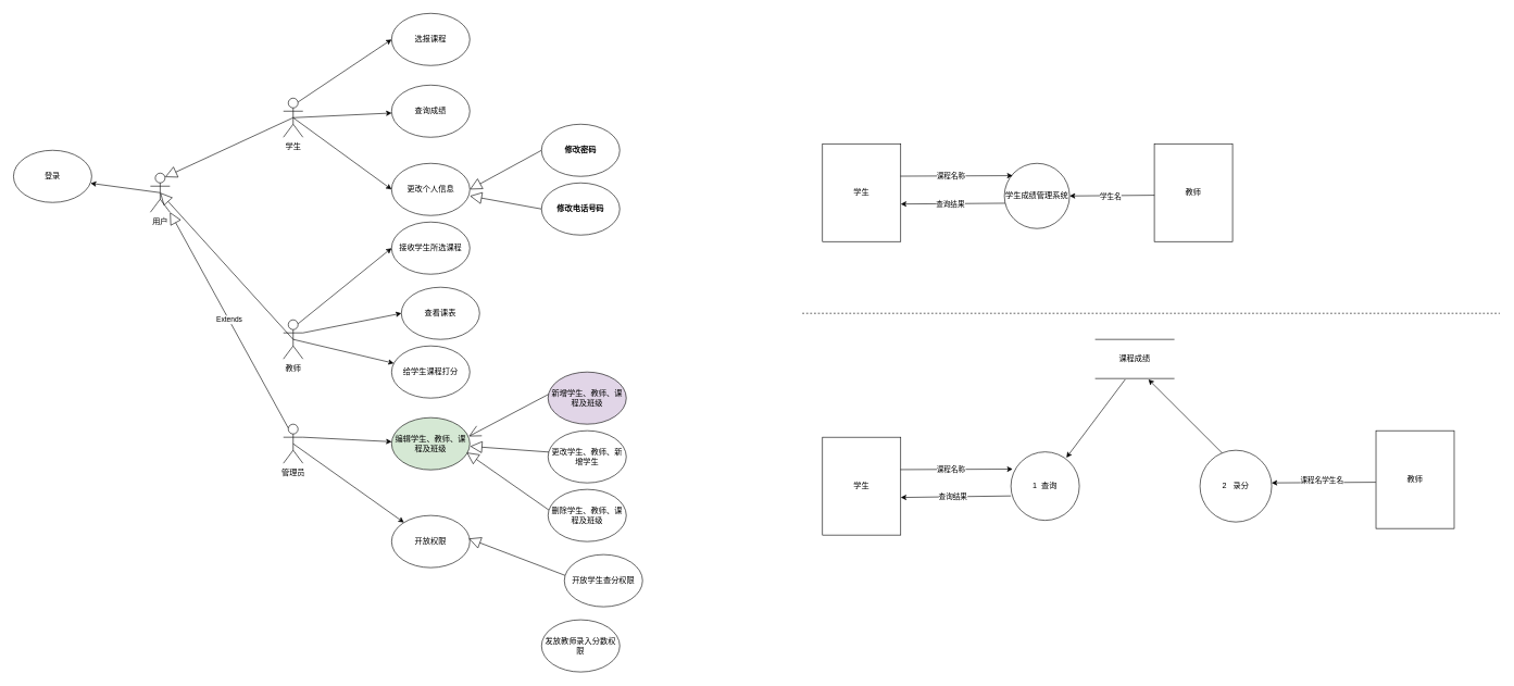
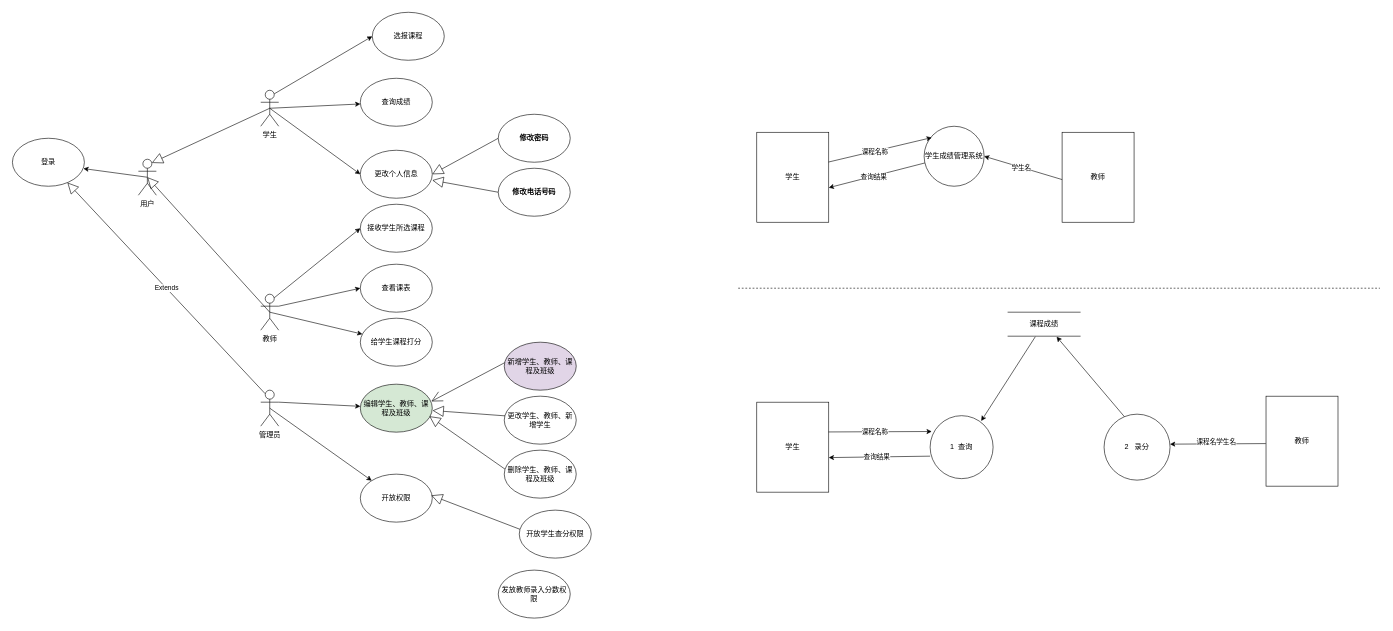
- <mxCell id="8" value="选报课程" style="ellipse;whiteSpace=wrap;html=1;" vertex="1" parent="1"><mxGeometry x="600" y="20" width="120" height="80" as="geometry" /></mxCell>
+ <mxCell id="8" value="选报课程" style="ellipse;whiteSpace=wrap;html=1;" vertex="1" parent="1"><mxGeometry x="620" y="20" width="120" height="80" as="geometry" /></mxCell>
- <mxCell id="43" value="学生成绩管理系统" style="ellipse;whiteSpace=wrap;html=1;aspect=fixed;" vertex="1" parent="1"><mxGeometry x="1540" y="250" width="100" height="100" as="geometry" /></mxCell>
+ <mxCell id="43" value="学生成绩管理系统" style="ellipse;whiteSpace=wrap;html=1;aspect=fixed;" vertex="1" parent="1"><mxGeometry x="1540" y="210" width="100" height="100" as="geometry" /></mxCell>
- <mxCell id="41" value="查看课表" style="ellipse;whiteSpace=wrap;html=1;" vertex="1" parent="1"><mxGeometry x="615" y="440" width="120" height="80" as="geometry" /></mxCell>
+ <mxCell id="41" value="查看课表" style="ellipse;whiteSpace=wrap;html=1;" vertex="1" parent="1"><mxGeometry x="600" y="440" width="120" height="80" as="geometry" /></mxCell>
- <mxCell id="24" value="Extends" style="endArrow=block;endSize=16;endFill=0;html=1;rounded=0;entryX=1;entryY=1;entryDx=0;entryDy=0;entryPerimeter=0;exitX=0.25;exitY=0.1;exitDx=0;exitDy=0;exitPerimeter=0;" edge="1" parent="1" source="25" target="2"><mxGeometry width="160" relative="1" as="geometry"><mxPoint x="300" y="580" as="sourcePoint" /><mxPoint x="460" y="580" as="targetPoint" /></mxGeometry></mxCell>
+ <mxCell id="24" value="Extends" style="endArrow=block;endSize=16;endFill=0;html=1;rounded=0;exitX=0.25;exitY=0.1;exitDx=0;exitDy=0;exitPerimeter=0;" edge="1" parent="1" source="25" target="3"><mxGeometry width="160" relative="1" as="geometry"><mxPoint x="300" y="580" as="sourcePoint" /><mxPoint x="460" y="580" as="targetPoint" /></mxGeometry></mxCell>
- <mxCell id="61" value="课程成绩" style="shape=partialRectangle;whiteSpace=wrap;html=1;left=0;right=0;fillColor=none;" vertex="1" parent="1"><mxGeometry x="1680" y="520" width="120" height="60" as="geometry" /></mxCell>
+ <mxCell id="61" value="课程成绩" style="shape=partialRectangle;whiteSpace=wrap;html=1;left=0;right=0;fillColor=none;" vertex="1" parent="1"><mxGeometry x="1680" y="520" width="120" height="40" as="geometry" /></mxCell>
